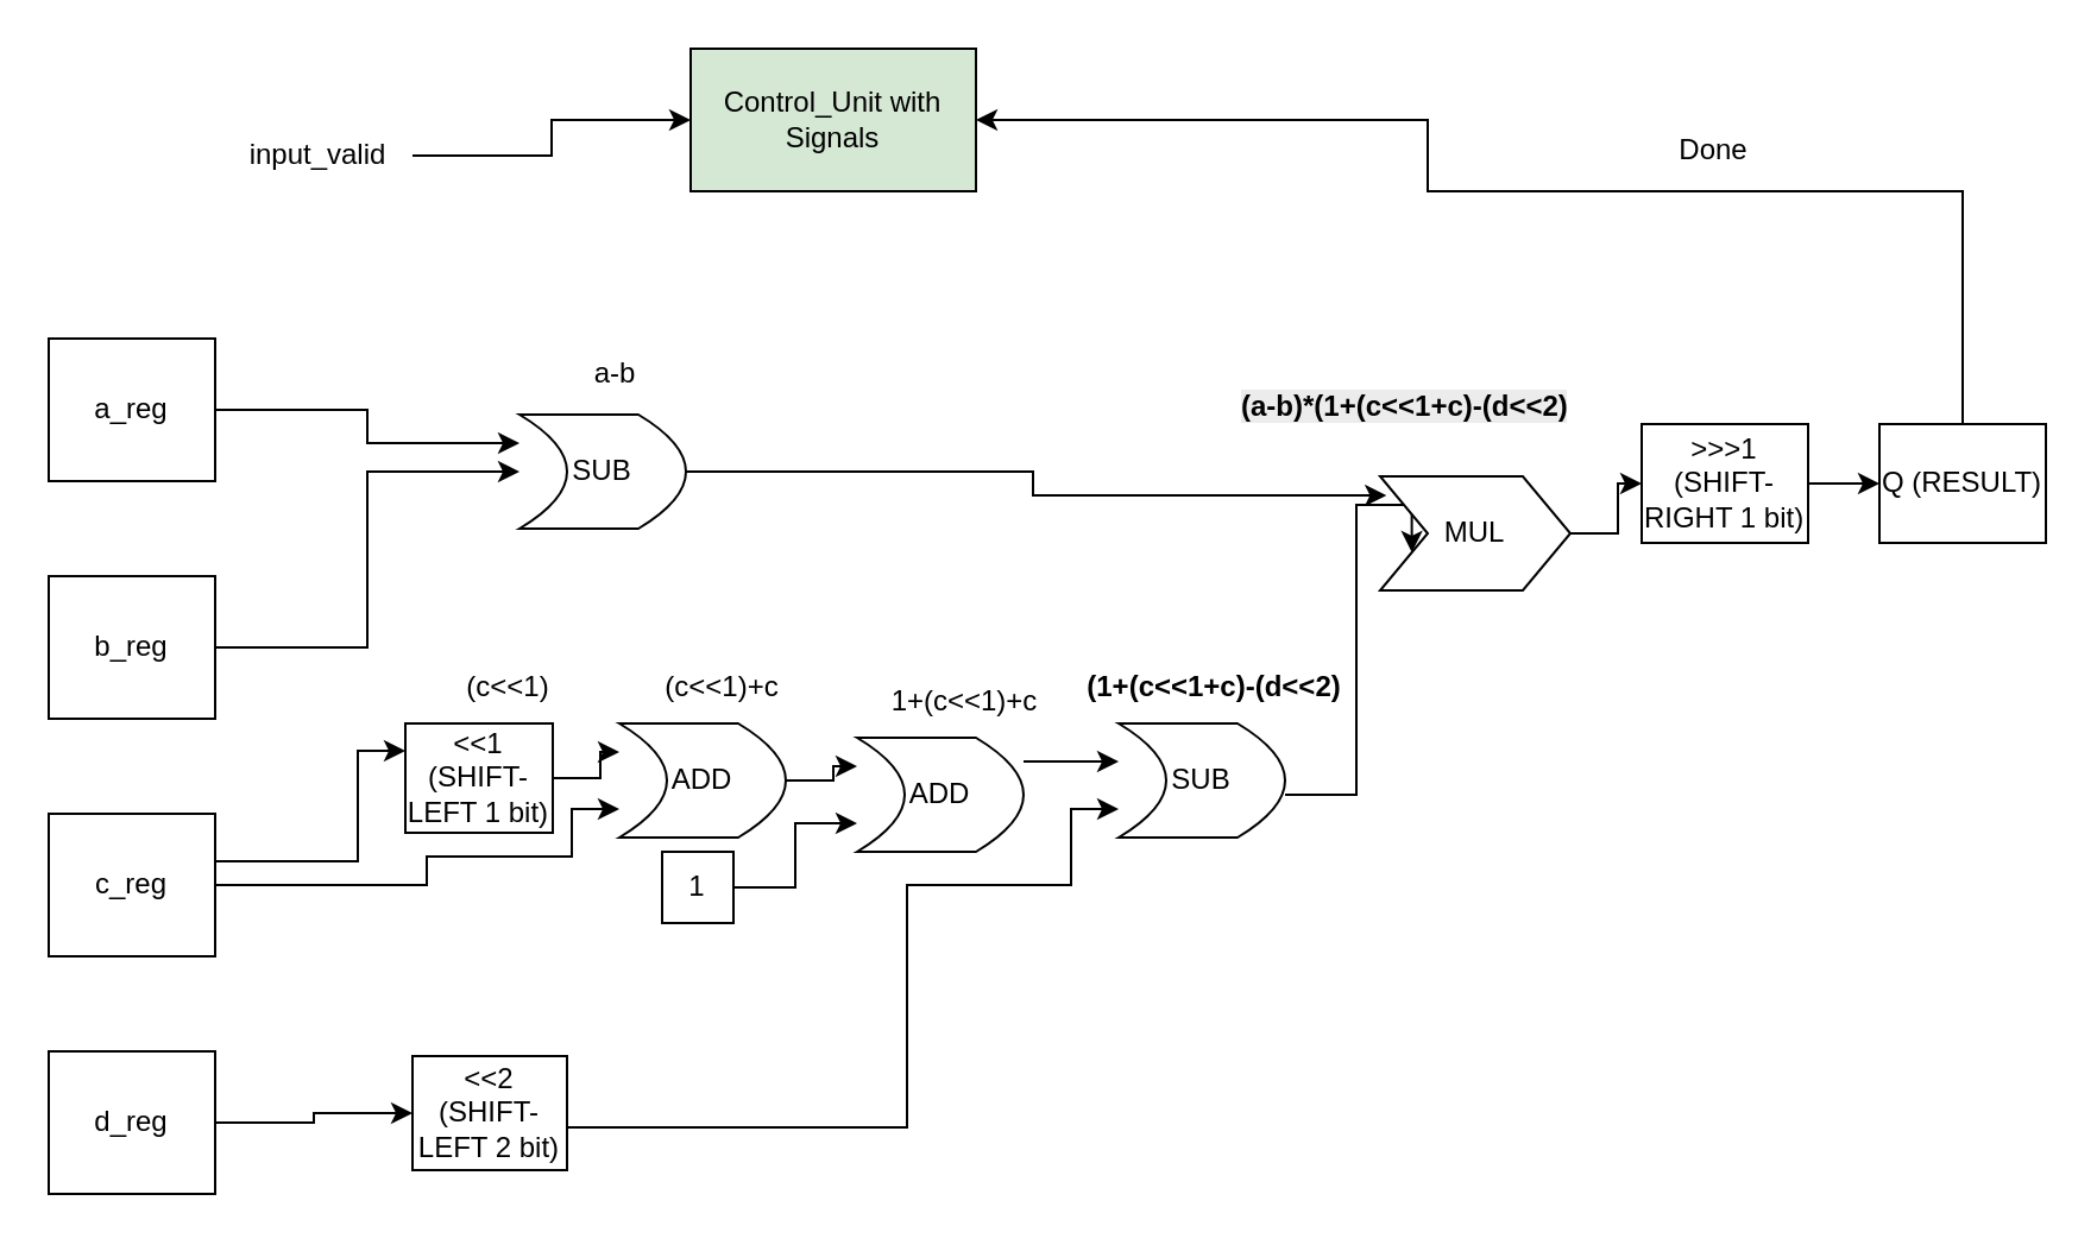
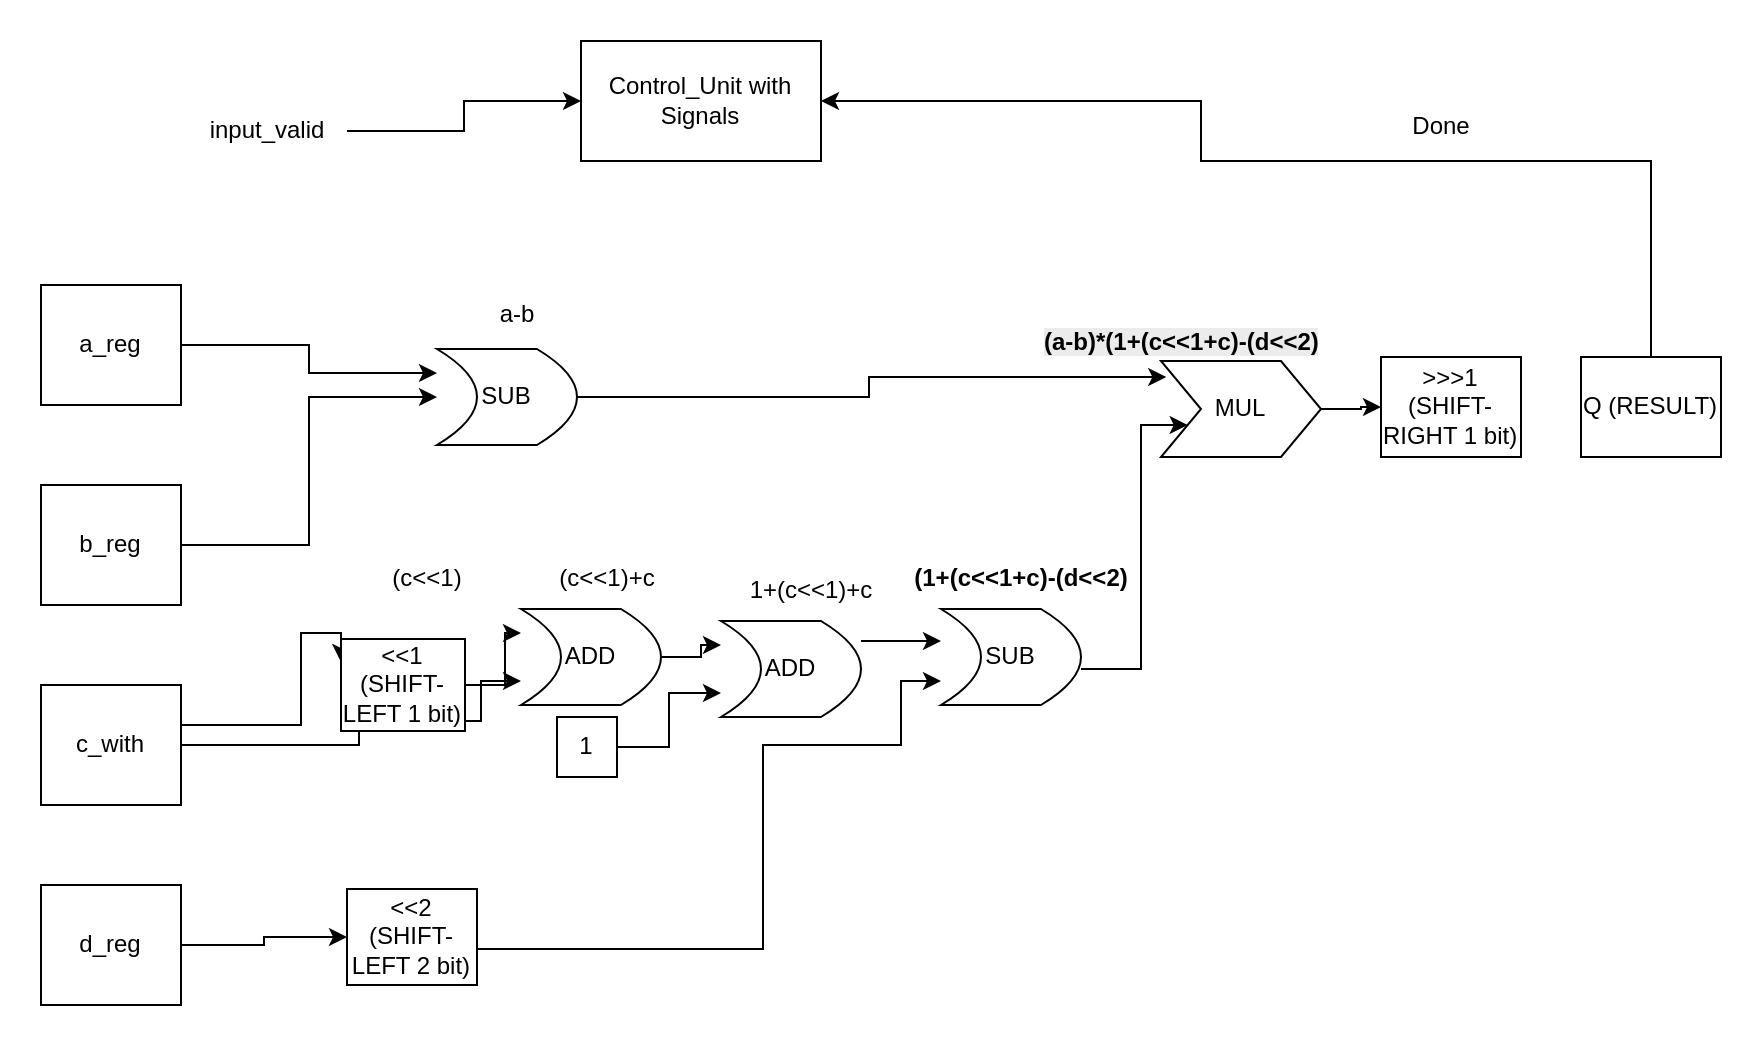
- <mxCell id="2" value="Control_Unit with Signals" style="rounded=0;whiteSpace=wrap;html=1;fillColor=#d5e8d4;" vertex="1" parent="1"><mxGeometry x="290" y="20" width="120" height="60" as="geometry" /></mxCell>
+ <mxCell id="2" value="Control_Unit with Signals" style="rounded=0;whiteSpace=wrap;html=1;" vertex="1" parent="1"><mxGeometry x="290" y="20" width="120" height="60" as="geometry" /></mxCell>
- <mxCell id="34" value="" style="edgeStyle=orthogonalEdgeStyle;rounded=0;orthogonalLoop=1;jettySize=auto;html=1;" edge="1" parent="1" source="35" target="37"><mxGeometry relative="1" as="geometry" /></mxCell>
- <mxCell id="32" value="MUL" style="shape=step;perimeter=stepPerimeter;whiteSpace=wrap;html=1;fixedSize=1;" vertex="1" parent="1"><mxGeometry x="580" y="200" width="80" height="48" as="geometry" /></mxCell>
+ <mxCell id="32" value="MUL" style="shape=step;perimeter=stepPerimeter;whiteSpace=wrap;html=1;fixedSize=1;" vertex="1" parent="1"><mxGeometry x="580" y="180" width="80" height="48" as="geometry" /></mxCell>
- <mxCell id="16" value="&amp;lt;&amp;lt;1 (SHIFT-LEFT 1 bit)" style="rounded=0;whiteSpace=wrap;html=1;" vertex="1" parent="1"><mxGeometry x="170" y="304" width="62" height="46" as="geometry" /></mxCell>
+ <mxCell id="16" value="&amp;lt;&amp;lt;1 (SHIFT-LEFT 1 bit)" style="rounded=0;whiteSpace=wrap;html=1;" vertex="1" parent="1"><mxGeometry x="170" y="319" width="62" height="46" as="geometry" /></mxCell>
- <mxCell id="9" value="c_reg" style="rounded=0;whiteSpace=wrap;html=1;" vertex="1" parent="1"><mxGeometry y="342" width="70" height="60" as="geometry" x="20" /></mxCell>
+ <mxCell id="9" value="c_with" style="rounded=0;whiteSpace=wrap;html=1;" vertex="1" parent="1"><mxGeometry y="342" width="70" height="60" as="geometry" x="20" /></mxCell>
